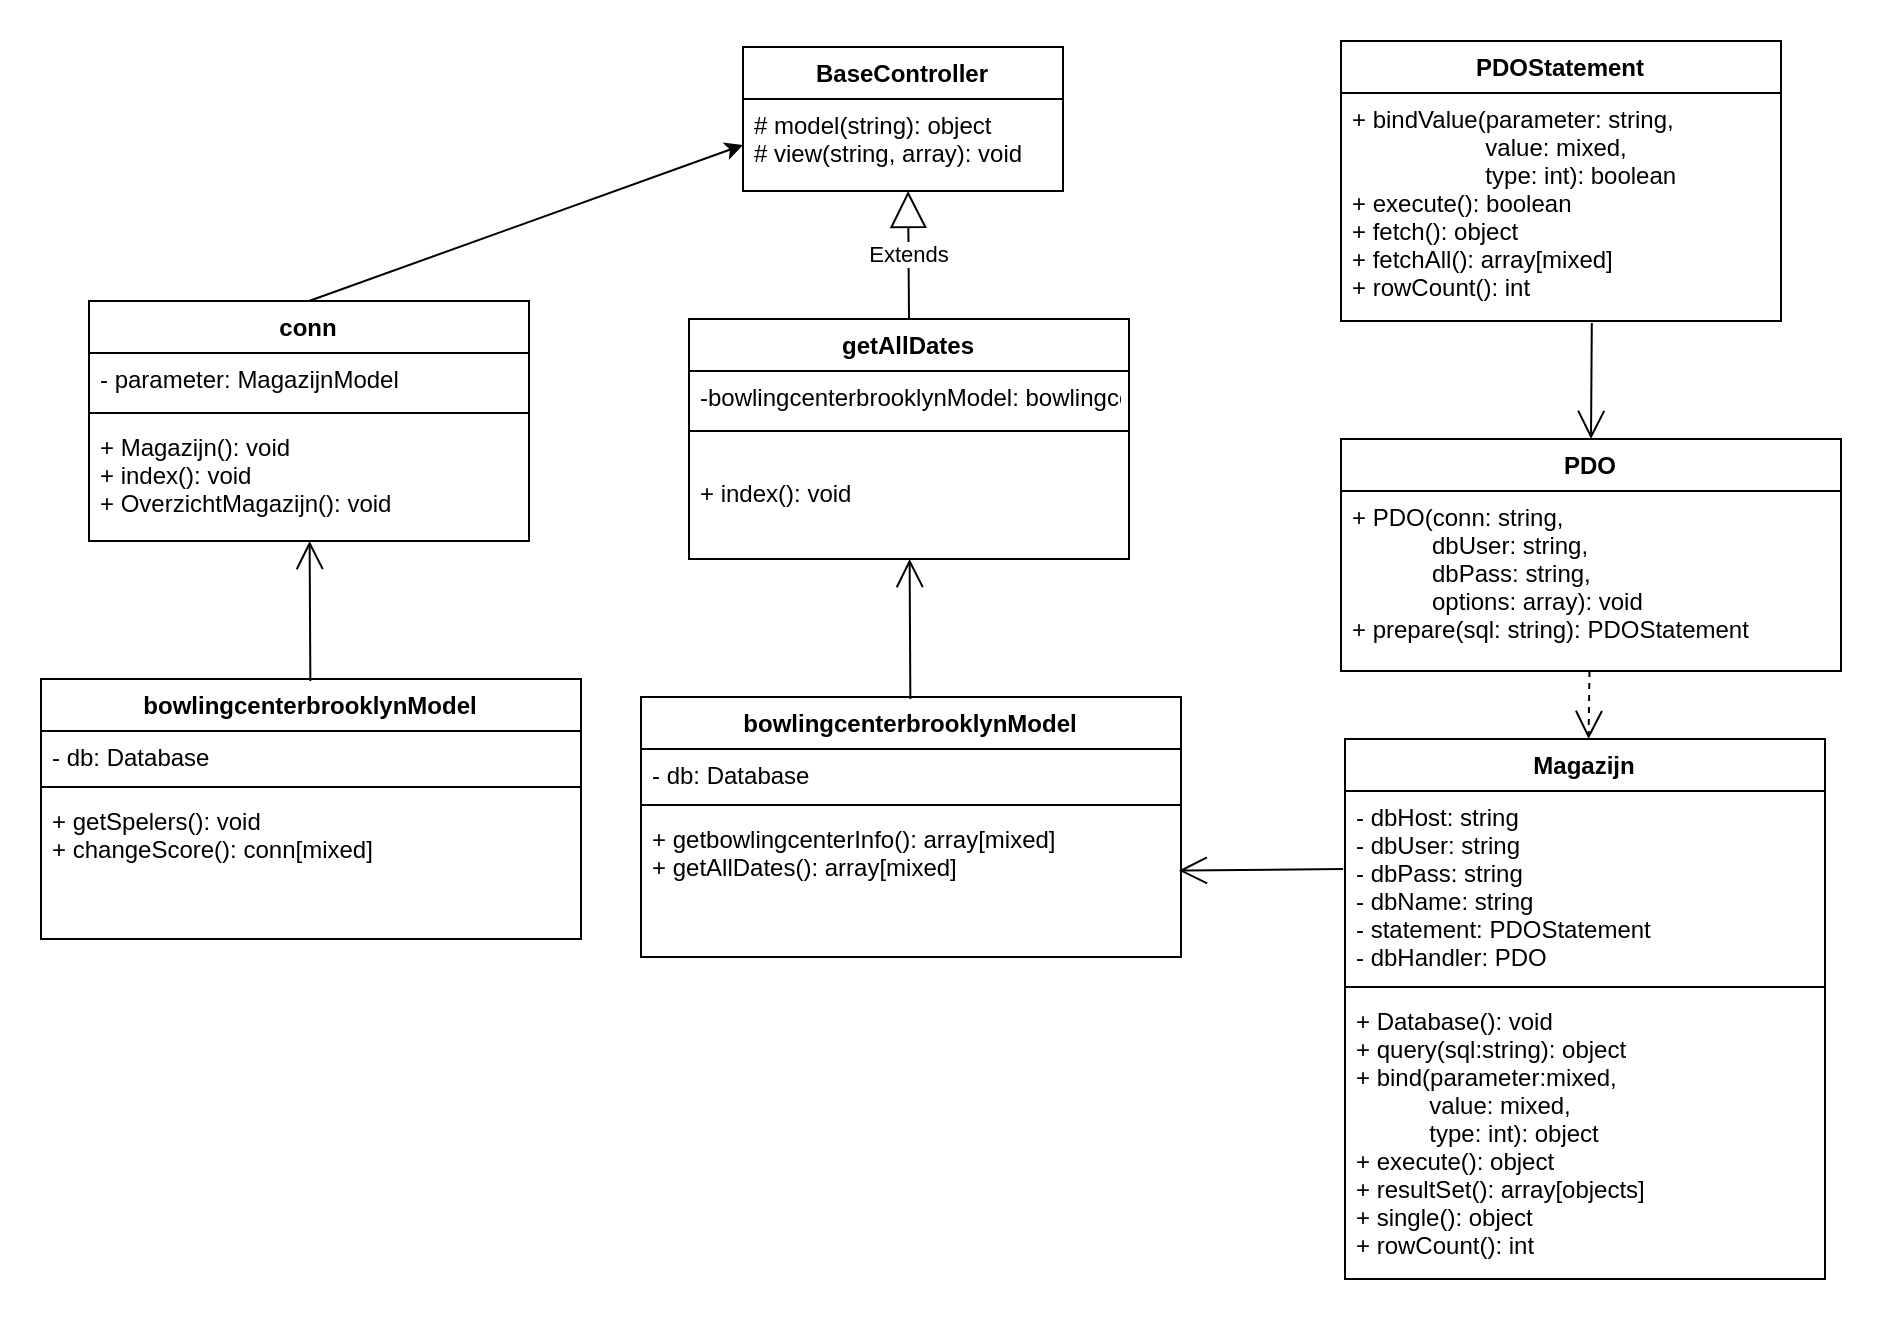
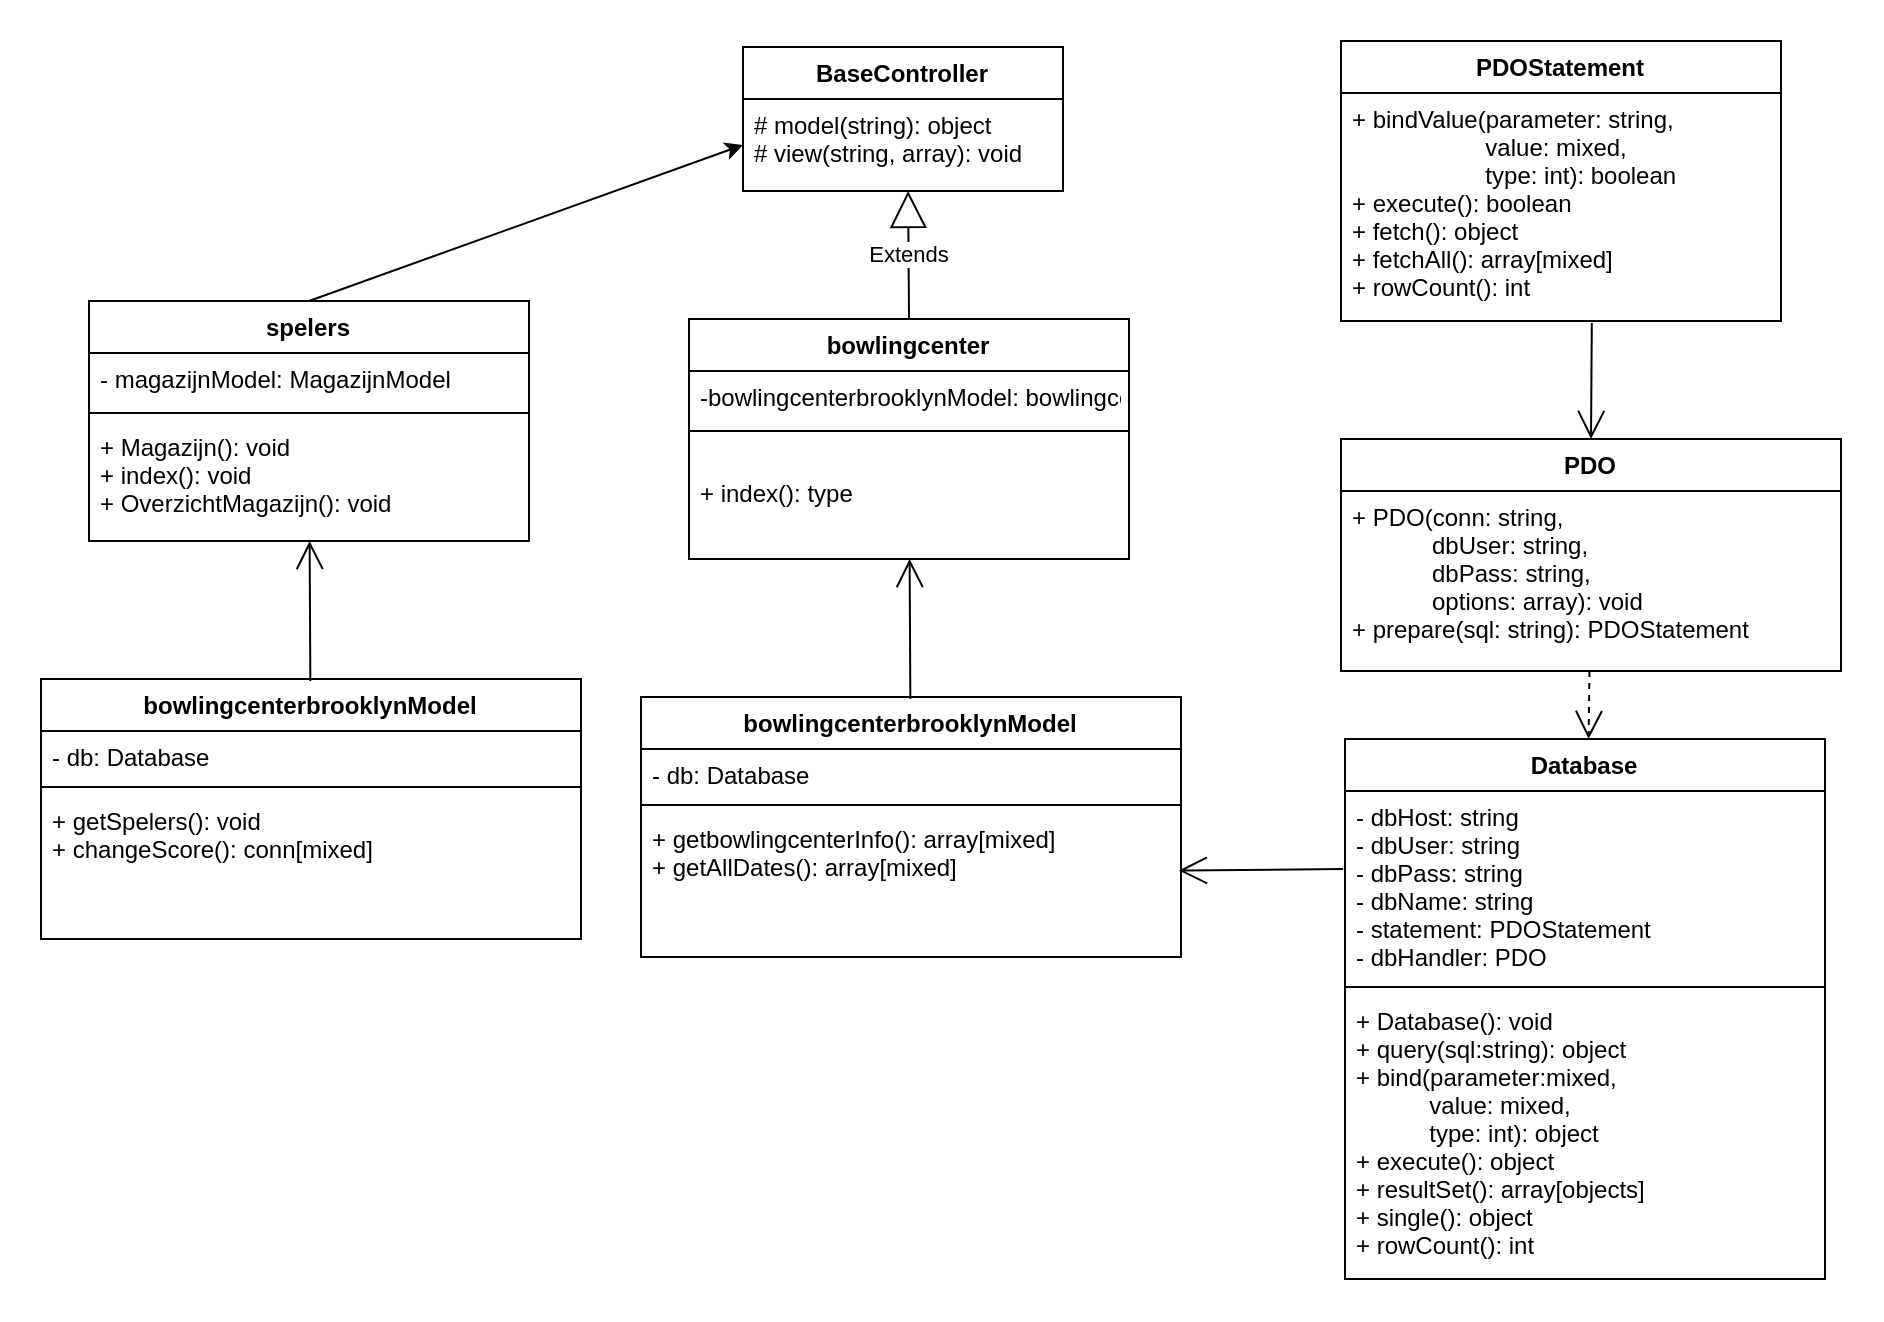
- <mxCell id="25" value="conn" style="swimlane;fontStyle=1;align=center;verticalAlign=top;childLayout=stackLayout;horizontal=1;startSize=26;horizontalStack=0;resizeParent=1;resizeParentMax=0;resizeLast=0;collapsible=1;marginBottom=0;" vertex="1" parent="1"><mxGeometry x="44" y="150" width="220" height="120" as="geometry" /></mxCell>
+ <mxCell id="25" value="spelers" style="swimlane;fontStyle=1;align=center;verticalAlign=top;childLayout=stackLayout;horizontal=1;startSize=26;horizontalStack=0;resizeParent=1;resizeParentMax=0;resizeLast=0;collapsible=1;marginBottom=0;" vertex="1" parent="1"><mxGeometry x="44" y="150" width="220" height="120" as="geometry" /></mxCell>
- <mxCell id="2" value="getAllDates" style="swimlane;fontStyle=1;align=center;verticalAlign=top;childLayout=stackLayout;horizontal=1;startSize=26;horizontalStack=0;resizeParent=1;resizeParentMax=0;resizeLast=0;collapsible=1;marginBottom=0;" parent="1" vertex="1"><mxGeometry x="344" y="159" width="220" height="120" as="geometry" /></mxCell>
+ <mxCell id="2" value="bowlingcenter" style="swimlane;fontStyle=1;align=center;verticalAlign=top;childLayout=stackLayout;horizontal=1;startSize=26;horizontalStack=0;resizeParent=1;resizeParentMax=0;resizeLast=0;collapsible=1;marginBottom=0;" parent="1" vertex="1"><mxGeometry x="344" y="159" width="220" height="120" as="geometry" /></mxCell>
- <mxCell id="26" value="- parameter: MagazijnModel" style="text;strokeColor=none;fillColor=none;align=left;verticalAlign=top;spacingLeft=4;spacingRight=4;overflow=hidden;rotatable=0;points=[[0,0.5],[1,0.5]];portConstraint=eastwest;" vertex="1" parent="25"><mxGeometry y="26" width="220" height="26" as="geometry" /></mxCell>
+ <mxCell id="26" value="- magazijnModel: MagazijnModel" style="text;strokeColor=none;fillColor=none;align=left;verticalAlign=top;spacingLeft=4;spacingRight=4;overflow=hidden;rotatable=0;points=[[0,0.5],[1,0.5]];portConstraint=eastwest;" vertex="1" parent="25"><mxGeometry y="26" width="220" height="26" as="geometry" /></mxCell>
- <mxCell id="5" value="&#10;+ index(): void&#10;" style="text;strokeColor=none;fillColor=none;align=left;verticalAlign=top;spacingLeft=4;spacingRight=4;overflow=hidden;rotatable=0;points=[[0,0.5],[1,0.5]];portConstraint=eastwest;" parent="2" vertex="1"><mxGeometry y="60" width="220" height="60" as="geometry" /></mxCell>
+ <mxCell id="5" value="&#10;+ index(): type&#10;" style="text;strokeColor=none;fillColor=none;align=left;verticalAlign=top;spacingLeft=4;spacingRight=4;overflow=hidden;rotatable=0;points=[[0,0.5],[1,0.5]];portConstraint=eastwest;" parent="2" vertex="1"><mxGeometry y="60" width="220" height="60" as="geometry" /></mxCell>
- <mxCell id="12" value="Magazijn" style="swimlane;fontStyle=1;align=center;verticalAlign=top;childLayout=stackLayout;horizontal=1;startSize=26;horizontalStack=0;resizeParent=1;resizeParentMax=0;resizeLast=0;collapsible=1;marginBottom=0;" parent="1" vertex="1"><mxGeometry x="672" y="369" width="240" height="270" as="geometry" /></mxCell>
+ <mxCell id="12" value="Database" style="swimlane;fontStyle=1;align=center;verticalAlign=top;childLayout=stackLayout;horizontal=1;startSize=26;horizontalStack=0;resizeParent=1;resizeParentMax=0;resizeLast=0;collapsible=1;marginBottom=0;" parent="1" vertex="1"><mxGeometry x="672" y="369" width="240" height="270" as="geometry" /></mxCell>
